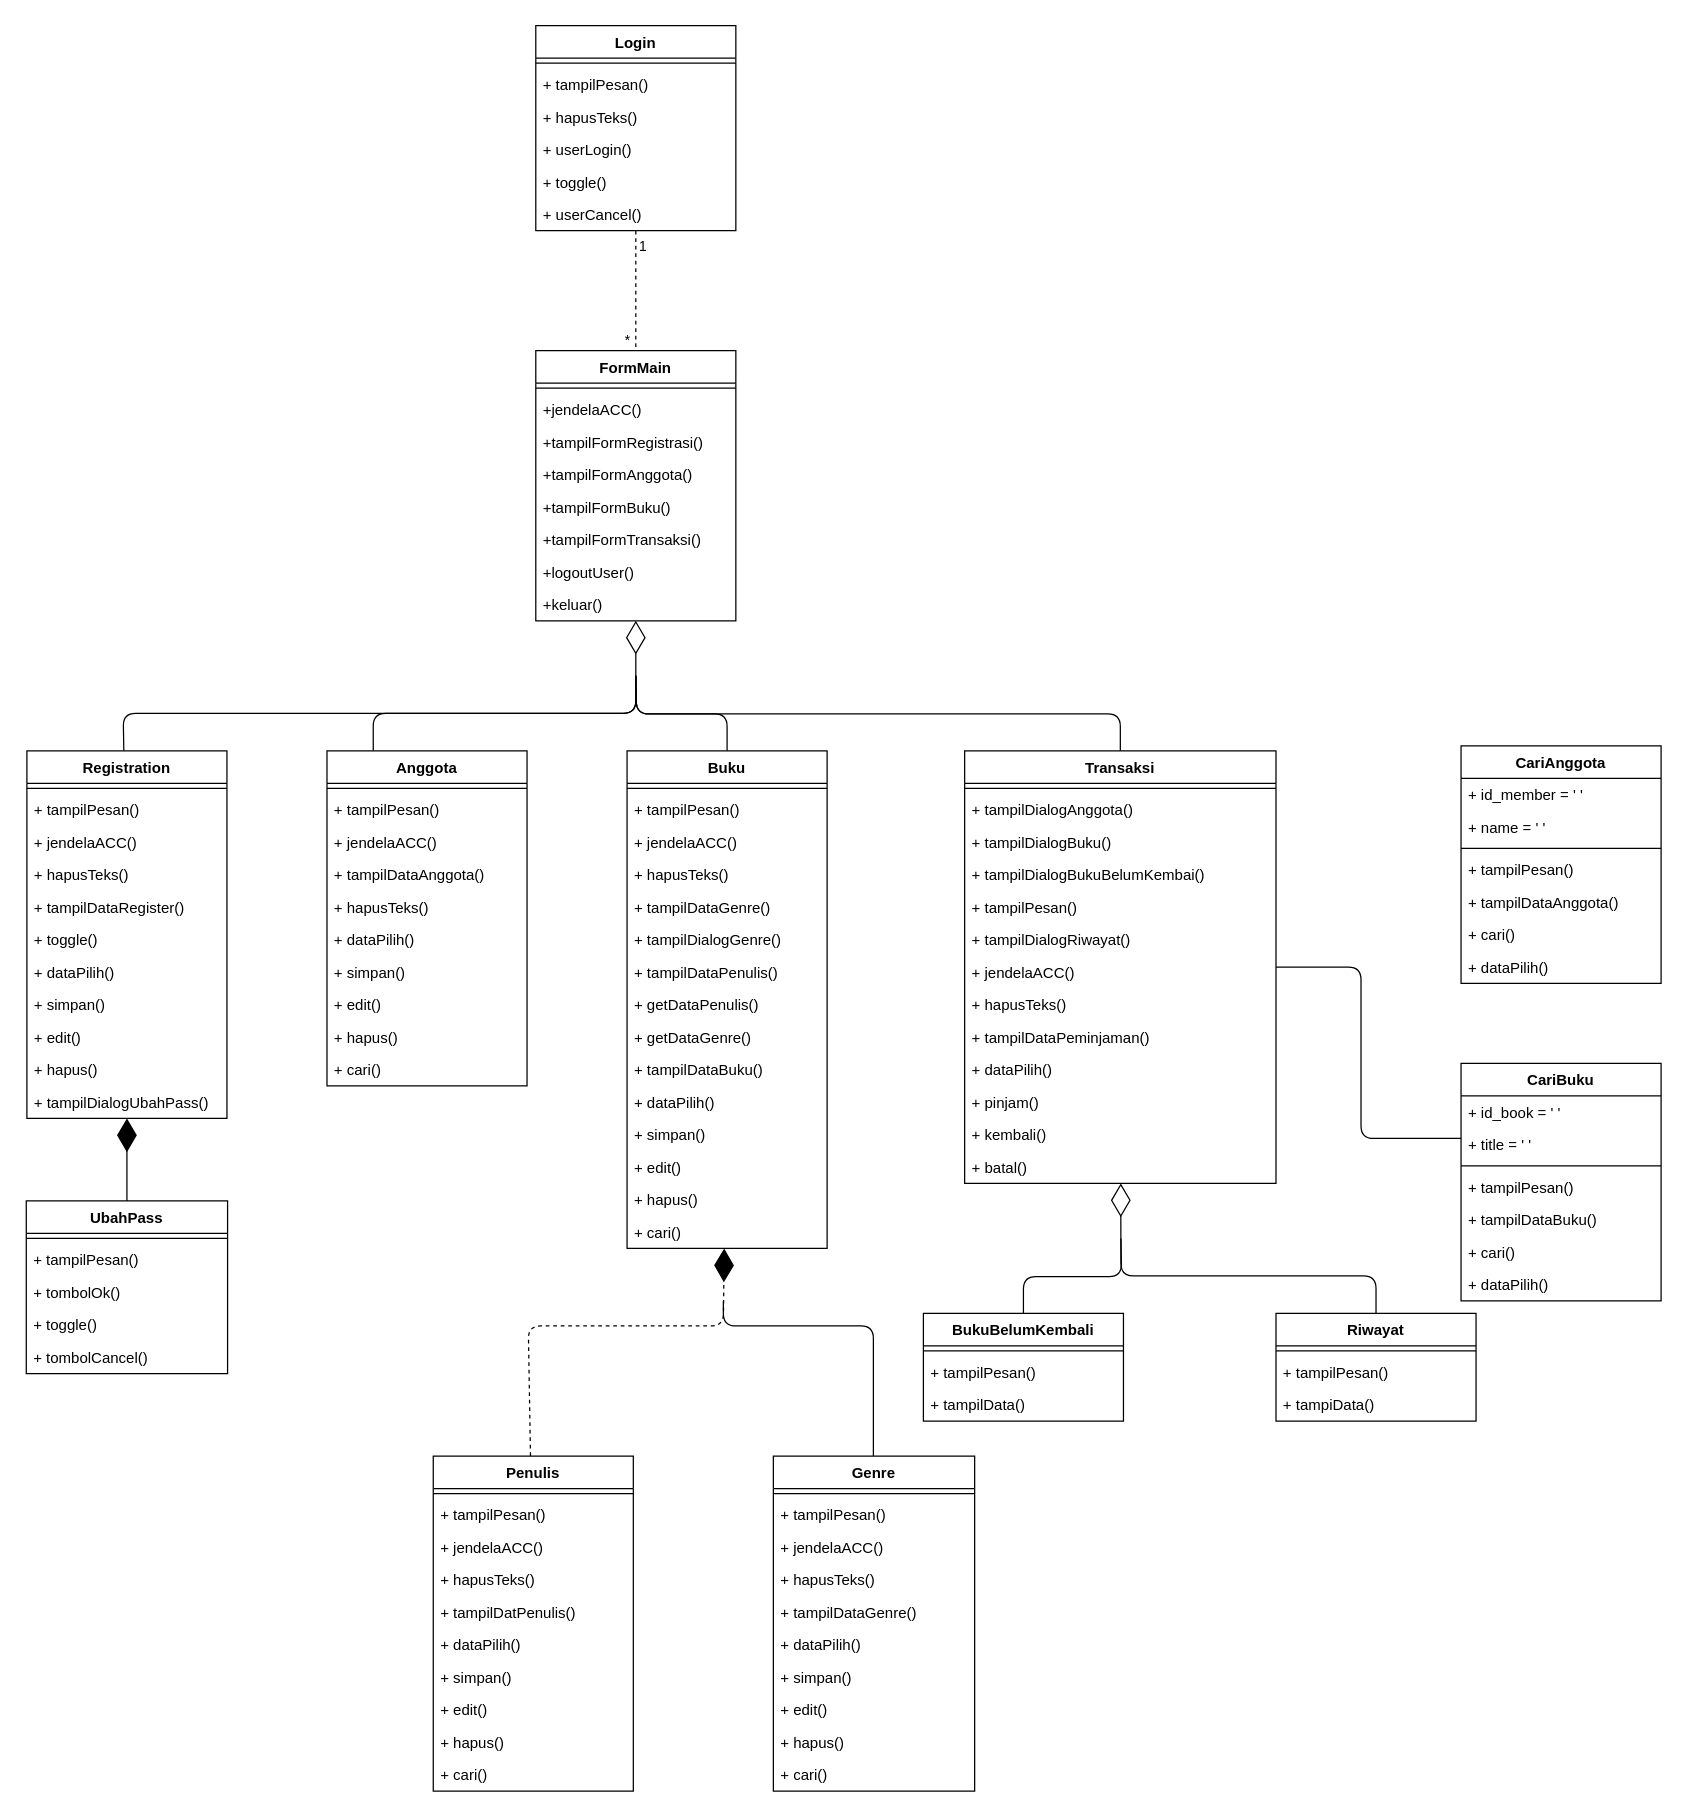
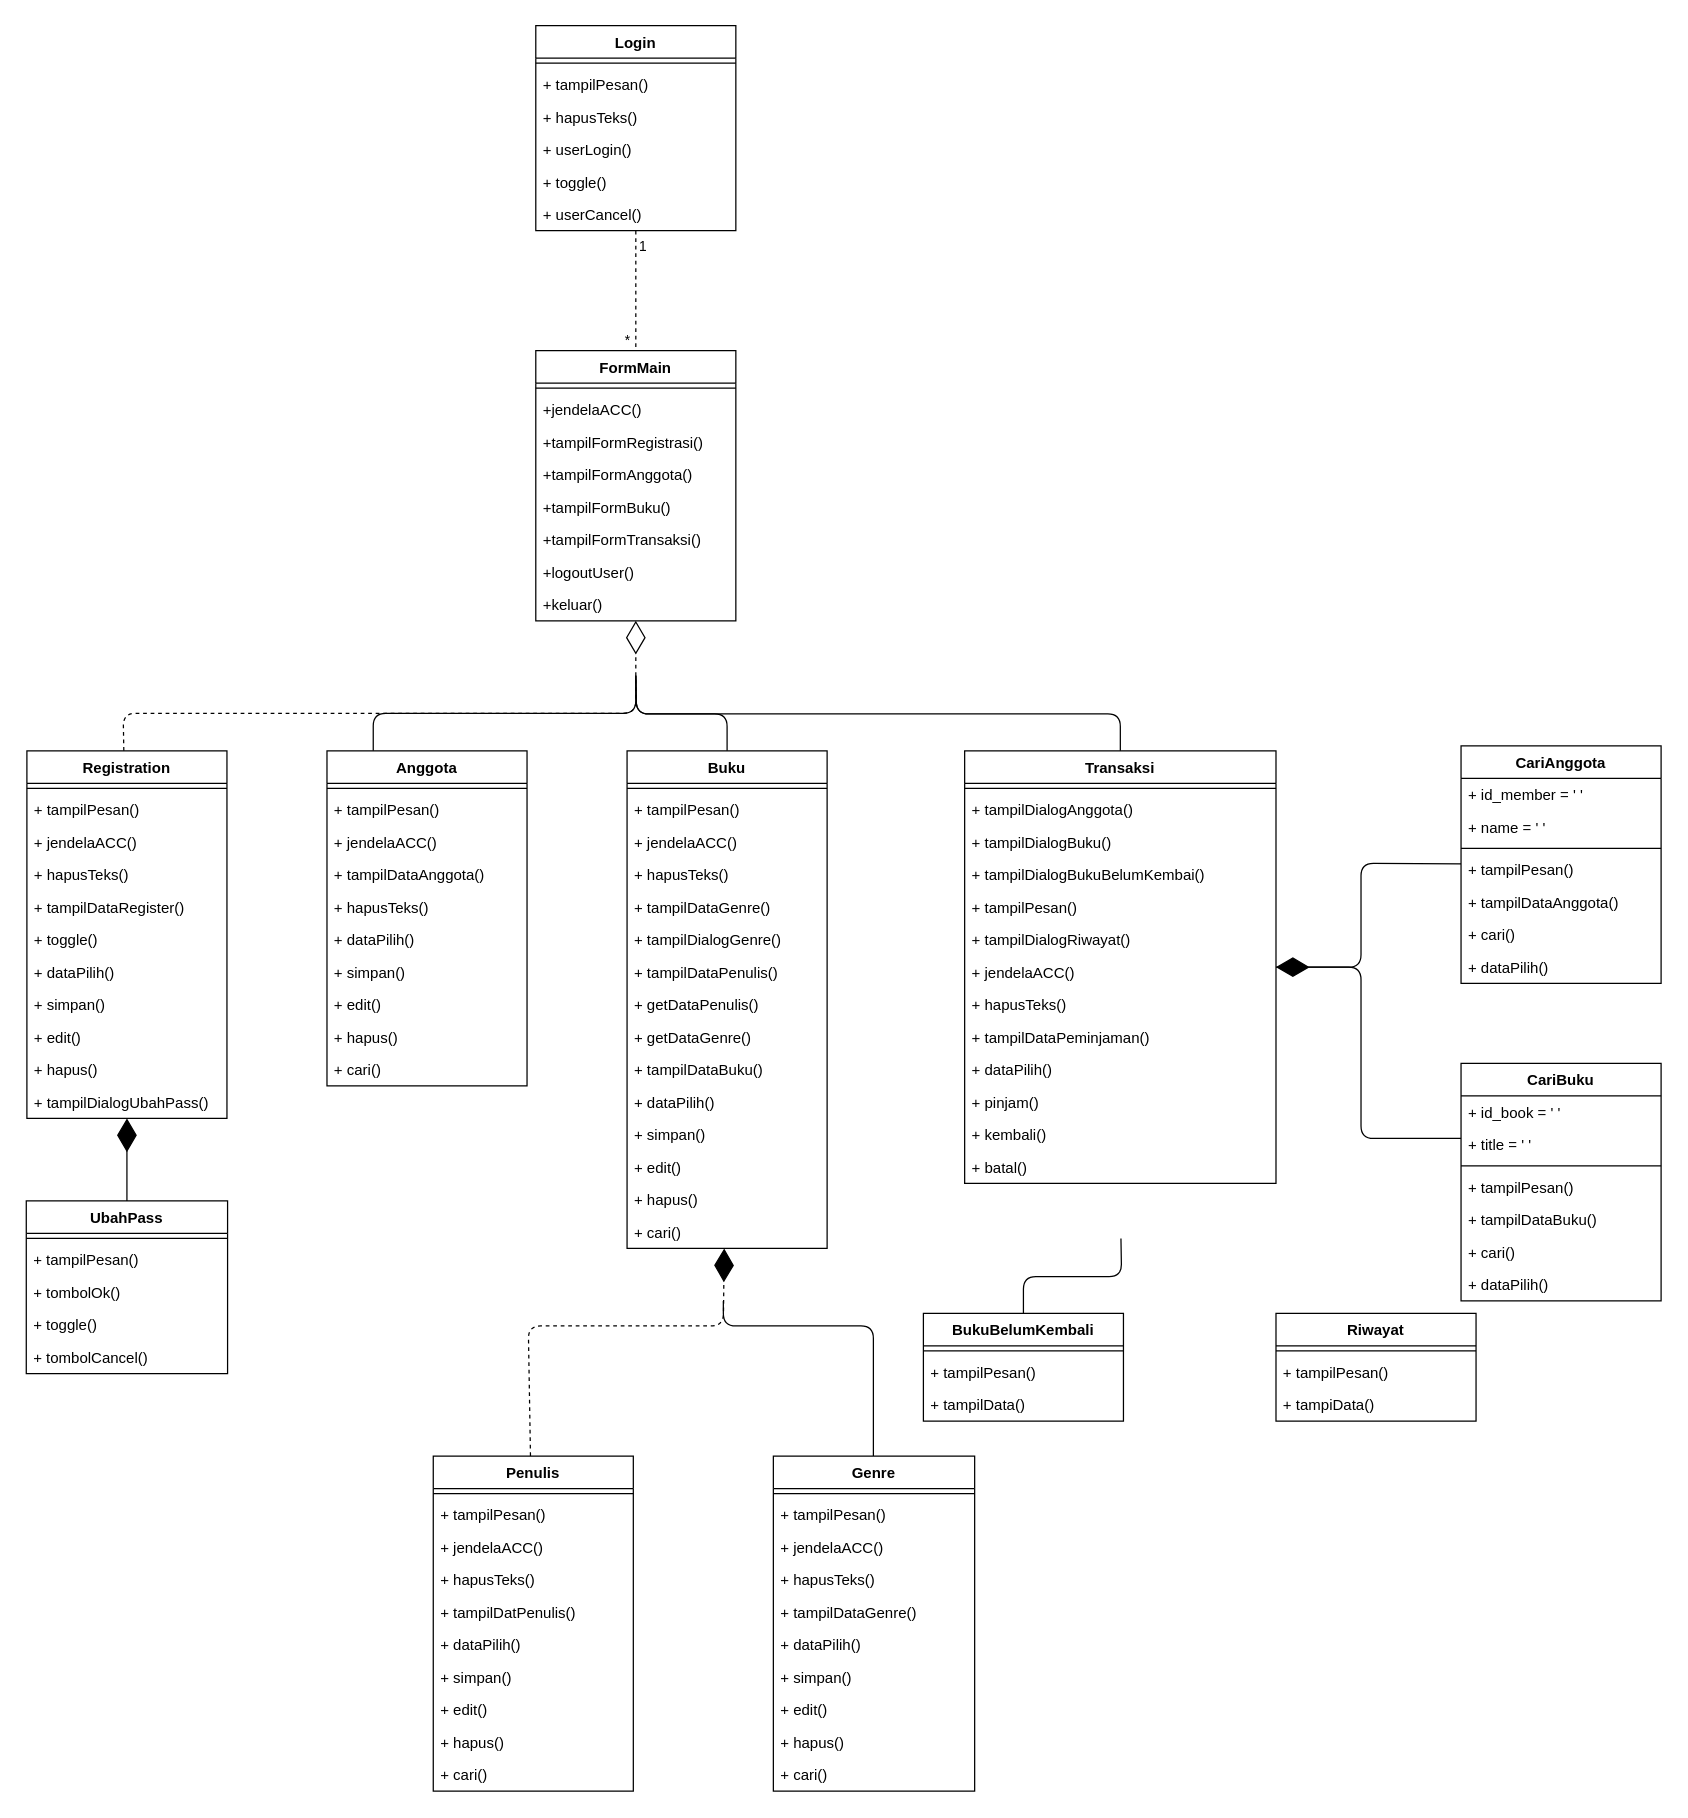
- <mxCell id="129" value="" style="endArrow=diamondThin;endFill=0;endSize=24;html=1;" parent="1" source="9" target="21" edge="1"><mxGeometry width="160" relative="1" as="geometry"><mxPoint x="208" y="470" as="sourcePoint" /><mxPoint x="548" y="520" as="targetPoint" /><Array as="points"><mxPoint x="98" y="570" /><mxPoint x="308" y="570" /><mxPoint x="508" y="570" /></Array></mxGeometry></mxCell>
+ <mxCell id="129" value="" style="endArrow=diamondThin;endFill=0;endSize=24;html=1;dashed=1;" parent="1" source="9" target="21" edge="1"><mxGeometry width="160" relative="1" as="geometry"><mxPoint x="208" y="470" as="sourcePoint" /><mxPoint x="548" y="520" as="targetPoint" /><Array as="points"><mxPoint x="98" y="570" /><mxPoint x="308" y="570" /><mxPoint x="508" y="570" /></Array></mxGeometry></mxCell>
+ <mxCell id="133" value="" style="endArrow=diamondThin;endFill=1;endSize=24;html=1;" parent="1" source="101" target="109" edge="1"><mxGeometry width="160" relative="1" as="geometry"><mxPoint x="1028" y="440" as="sourcePoint" /><mxPoint x="1188" y="440" as="targetPoint" /><Array as="points"><mxPoint x="1088" y="690" /><mxPoint x="1088" y="773" /></Array></mxGeometry></mxCell>
- <mxCell id="135" value="" style="endArrow=diamondThin;endFill=0;endSize=24;html=1;" parent="1" source="85" target="109" edge="1"><mxGeometry width="160" relative="1" as="geometry"><mxPoint x="998" y="1050" as="sourcePoint" /><mxPoint x="1158" y="1050" as="targetPoint" /><Array as="points"><mxPoint x="1100" y="1020" /><mxPoint x="896" y="1020" /></Array></mxGeometry></mxCell>
